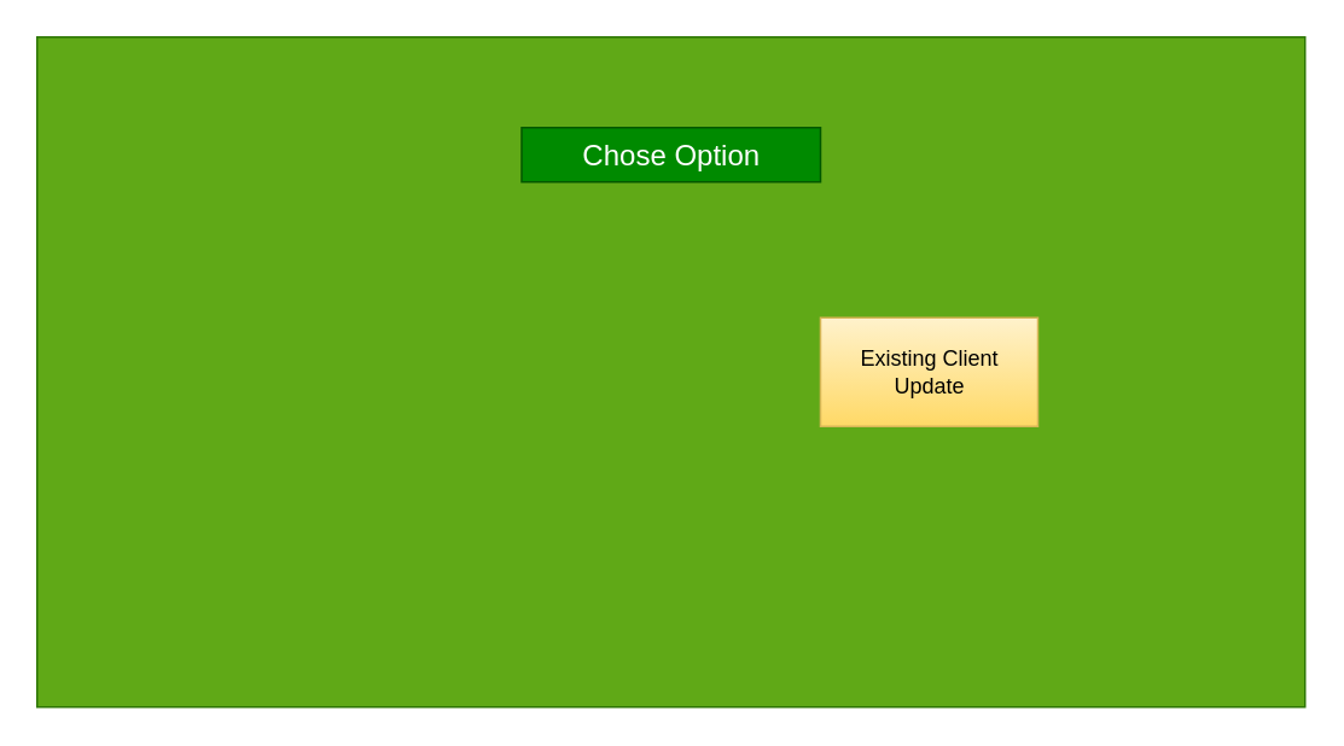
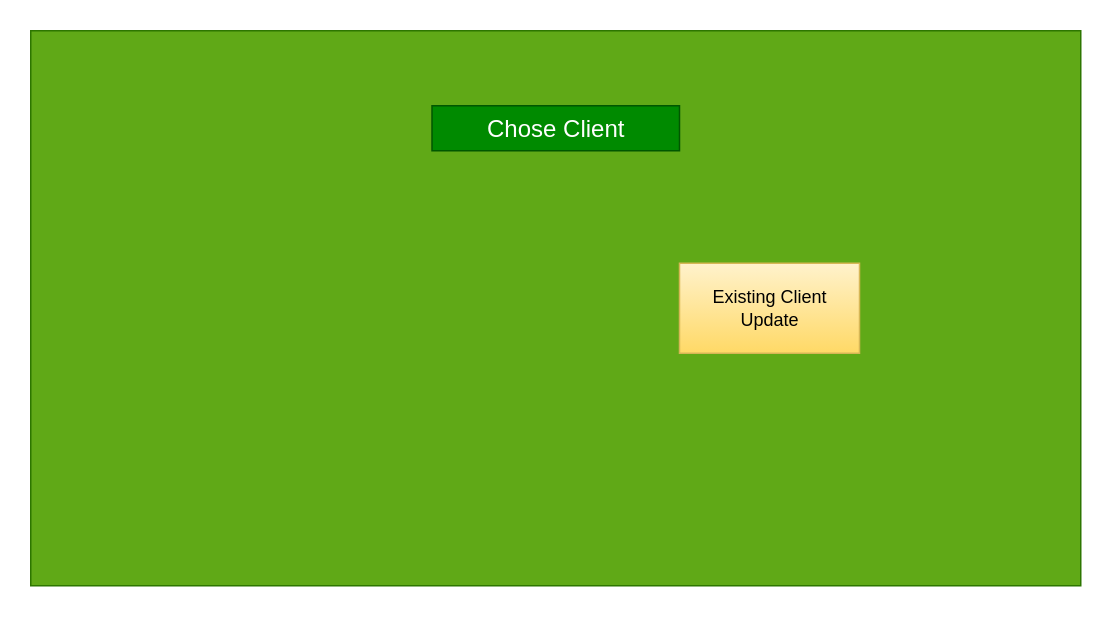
- <mxCell id="3" value="&lt;font style=&quot;font-size: 16px;&quot;&gt;Chose Option&lt;/font&gt;" style="text;html=1;align=center;verticalAlign=middle;whiteSpace=wrap;rounded=0;fillColor=#008a00;fontColor=#ffffff;strokeColor=#005700;" parent="1" vertex="1"><mxGeometry x="287.5" y="70" width="165" height="30" as="geometry" /></mxCell>
+ <mxCell id="3" value="&lt;font style=&quot;font-size: 16px;&quot;&gt;Chose Client&lt;/font&gt;" style="text;html=1;align=center;verticalAlign=middle;whiteSpace=wrap;rounded=0;fillColor=#008a00;fontColor=#ffffff;strokeColor=#005700;" parent="1" vertex="1"><mxGeometry x="287.5" y="70" width="165" height="30" as="geometry" /></mxCell>
